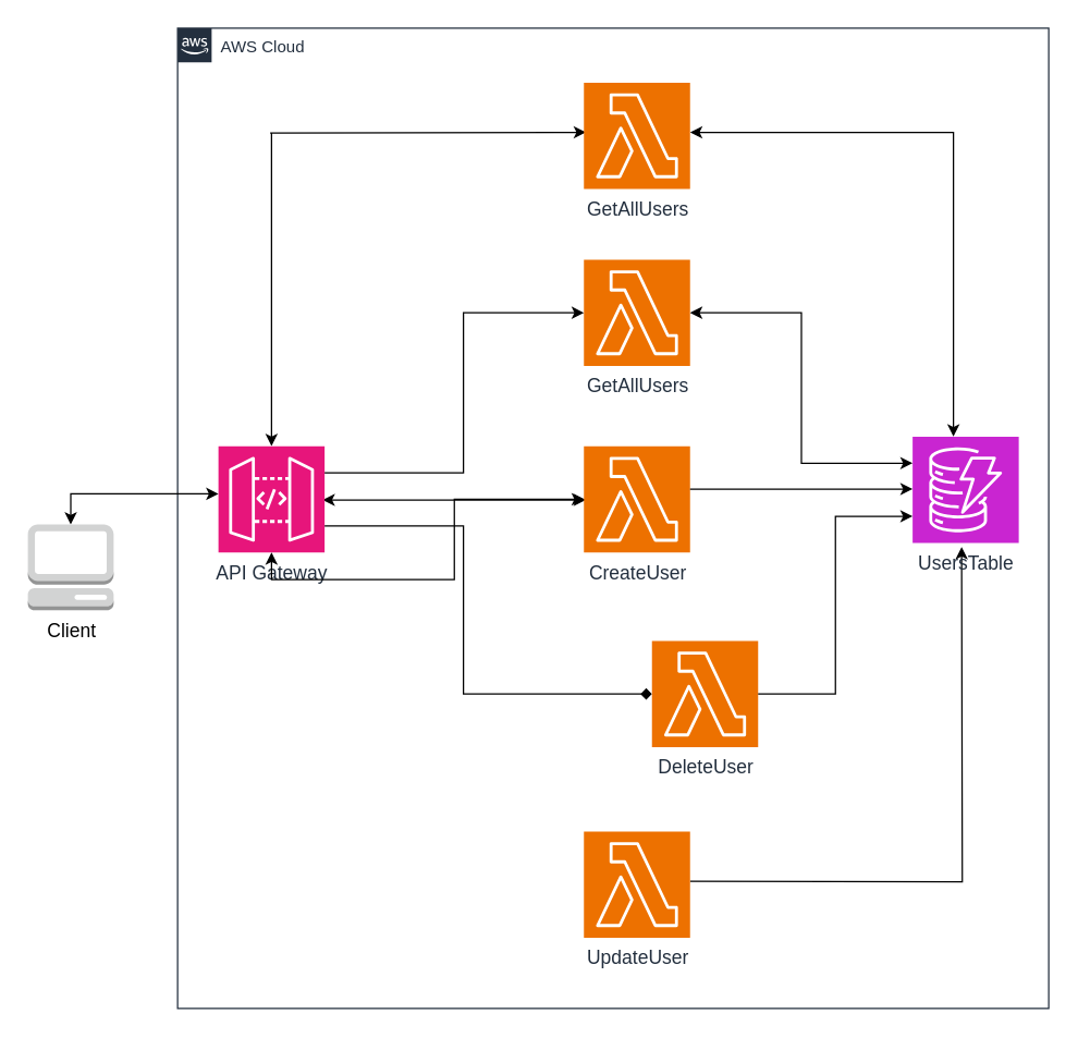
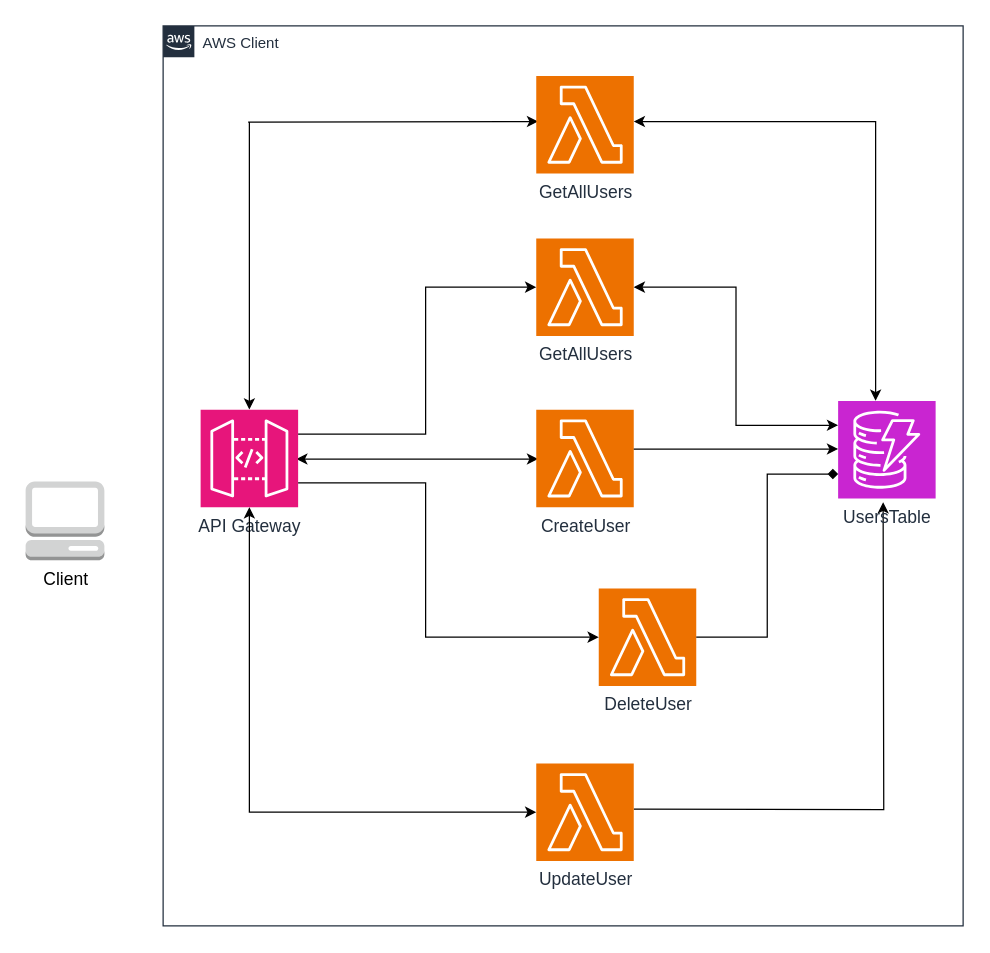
- <mxCell id="6" value="AWS Cloud" style="points=[[0,0],[0.25,0],[0.5,0],[0.75,0],[1,0],[1,0.25],[1,0.5],[1,0.75],[1,1],[0.75,1],[0.5,1],[0.25,1],[0,1],[0,0.75],[0,0.5],[0,0.25]];outlineConnect=0;gradientColor=none;html=1;whiteSpace=wrap;fontSize=12;fontStyle=0;container=1;pointerEvents=0;collapsible=0;recursiveResize=0;shape=mxgraph.aws4.group;grIcon=mxgraph.aws4.group_aws_cloud_alt;strokeColor=#232F3E;fillColor=none;verticalAlign=top;align=left;spacingLeft=30;fontColor=#232F3E;dashed=0;" parent="1" vertex="1"><mxGeometry x="130" y="20" width="640" height="720" as="geometry" /></mxCell>
+ <mxCell id="6" value="AWS Client" style="points=[[0,0],[0.25,0],[0.5,0],[0.75,0],[1,0],[1,0.25],[1,0.5],[1,0.75],[1,1],[0.75,1],[0.5,1],[0.25,1],[0,1],[0,0.75],[0,0.5],[0,0.25]];outlineConnect=0;gradientColor=none;html=1;whiteSpace=wrap;fontSize=12;fontStyle=0;container=1;pointerEvents=0;collapsible=0;recursiveResize=0;shape=mxgraph.aws4.group;grIcon=mxgraph.aws4.group_aws_cloud_alt;strokeColor=#232F3E;fillColor=none;verticalAlign=top;align=left;spacingLeft=30;fontColor=#232F3E;dashed=0;" parent="1" vertex="1"><mxGeometry x="130" y="20" width="640" height="720" as="geometry" /></mxCell>
- <mxCell id="20" style="edgeStyle=orthogonalEdgeStyle;rounded=0;orthogonalLoop=1;jettySize=auto;html=1;startArrow=classic;startFill=1;" parent="1" source="21" target="7" edge="1"><mxGeometry relative="1" as="geometry"><mxPoint x="150" y="367" as="targetPoint" /><Array as="points"><mxPoint x="90" y="362" /><mxPoint x="90" y="362" /></Array></mxGeometry></mxCell>
- <mxCell id="17" style="edgeStyle=orthogonalEdgeStyle;rounded=0;orthogonalLoop=1;jettySize=auto;html=1;exitX=1;exitY=0.5;exitDx=0;exitDy=0;exitPerimeter=0;entryX=0;entryY=0.75;entryDx=0;entryDy=0;entryPerimeter=0;" edge="1" parent="6" source="12" target="16"><mxGeometry relative="1" as="geometry" /></mxCell>
+ <mxCell id="17" style="edgeStyle=orthogonalEdgeStyle;rounded=0;orthogonalLoop=1;jettySize=auto;html=1;exitX=1;exitY=0.5;exitDx=0;exitDy=0;exitPerimeter=0;entryX=0;entryY=0.75;entryDx=0;entryDy=0;entryPerimeter=0;endArrow=diamond;" edge="1" parent="6" source="12" target="16"><mxGeometry relative="1" as="geometry" /></mxCell>
- <mxCell id="15" style="edgeStyle=orthogonalEdgeStyle;rounded=0;orthogonalLoop=1;jettySize=auto;html=1;exitX=0.5;exitY=1;exitDx=0;exitDy=0;exitPerimeter=0;startArrow=classic;startFill=1;" edge="1" parent="6" source="7" target="11"><mxGeometry relative="1" as="geometry" /></mxCell>
+ <mxCell id="15" style="edgeStyle=orthogonalEdgeStyle;rounded=0;orthogonalLoop=1;jettySize=auto;html=1;exitX=0.5;exitY=1;exitDx=0;exitDy=0;exitPerimeter=0;entryX=0;entryY=0.5;entryDx=0;entryDy=0;entryPerimeter=0;startArrow=classic;startFill=1;" edge="1" parent="6" source="7" target="14"><mxGeometry relative="1" as="geometry" /></mxCell>
- <mxCell id="13" style="edgeStyle=orthogonalEdgeStyle;rounded=0;orthogonalLoop=1;jettySize=auto;html=1;exitX=1;exitY=0.75;exitDx=0;exitDy=0;exitPerimeter=0;entryX=0;entryY=0.5;entryDx=0;entryDy=0;entryPerimeter=0;endArrow=diamond;" edge="1" parent="6" source="7" target="12"><mxGeometry relative="1" as="geometry"><Array as="points"><mxPoint x="210" y="366" /><mxPoint x="210" y="489" /></Array></mxGeometry></mxCell>
+ <mxCell id="13" style="edgeStyle=orthogonalEdgeStyle;rounded=0;orthogonalLoop=1;jettySize=auto;html=1;exitX=1;exitY=0.75;exitDx=0;exitDy=0;exitPerimeter=0;entryX=0;entryY=0.5;entryDx=0;entryDy=0;entryPerimeter=0;" edge="1" parent="6" source="7" target="12"><mxGeometry relative="1" as="geometry"><Array as="points"><mxPoint x="210" y="366" /><mxPoint x="210" y="489" /></Array></mxGeometry></mxCell>
